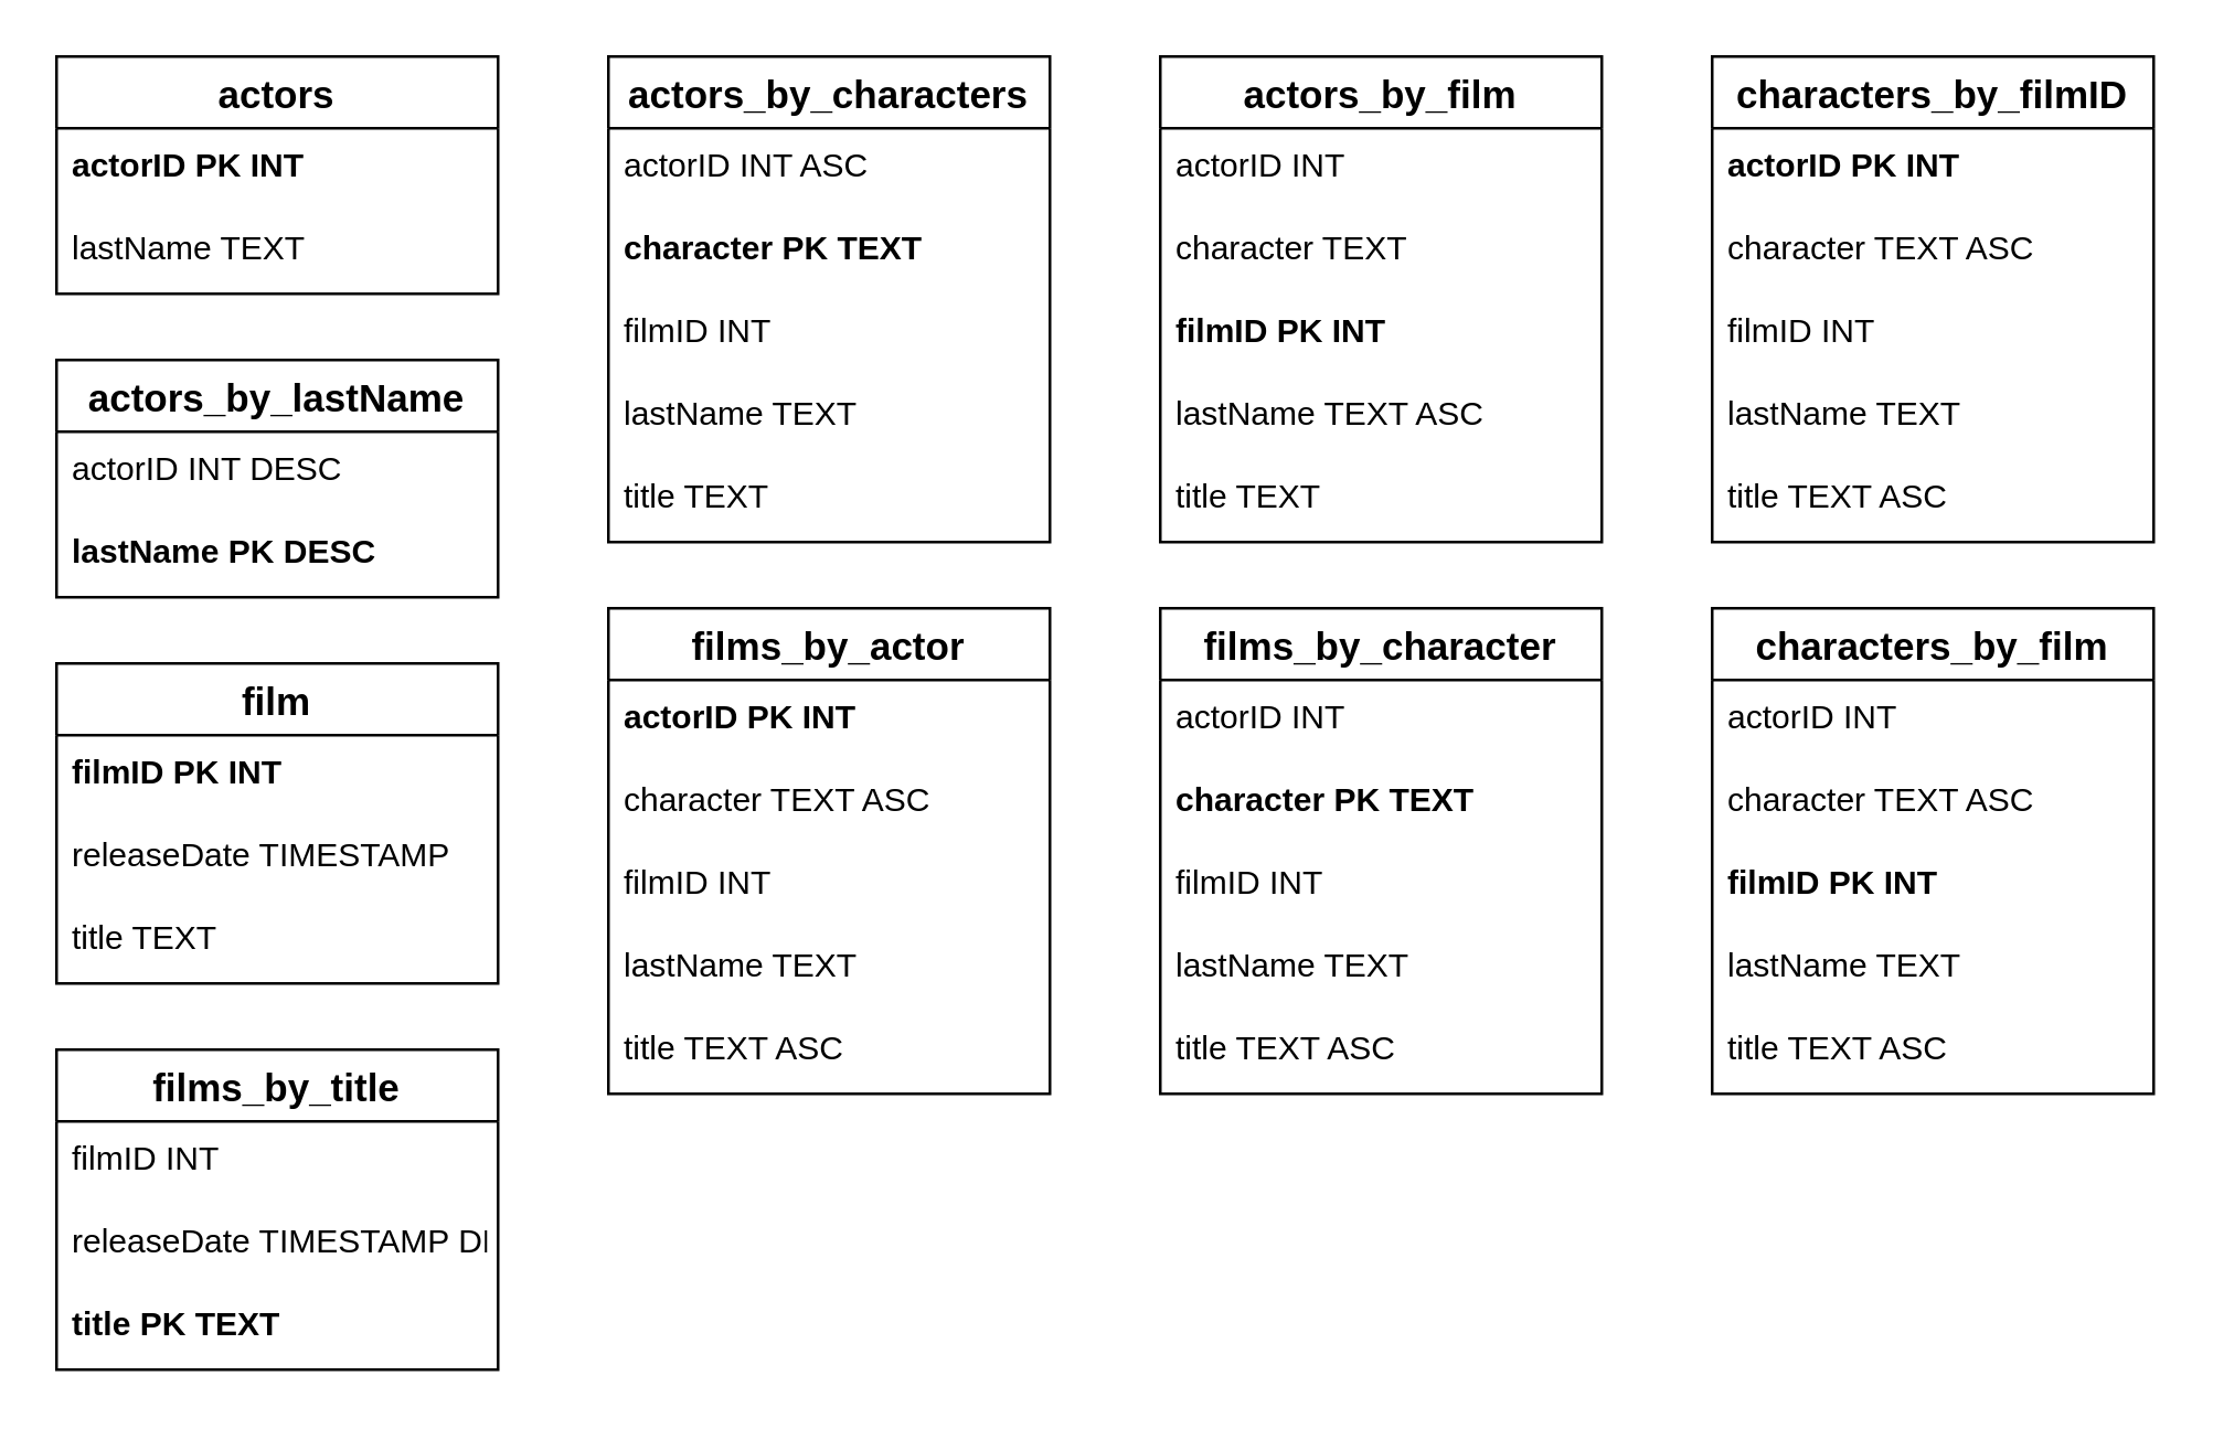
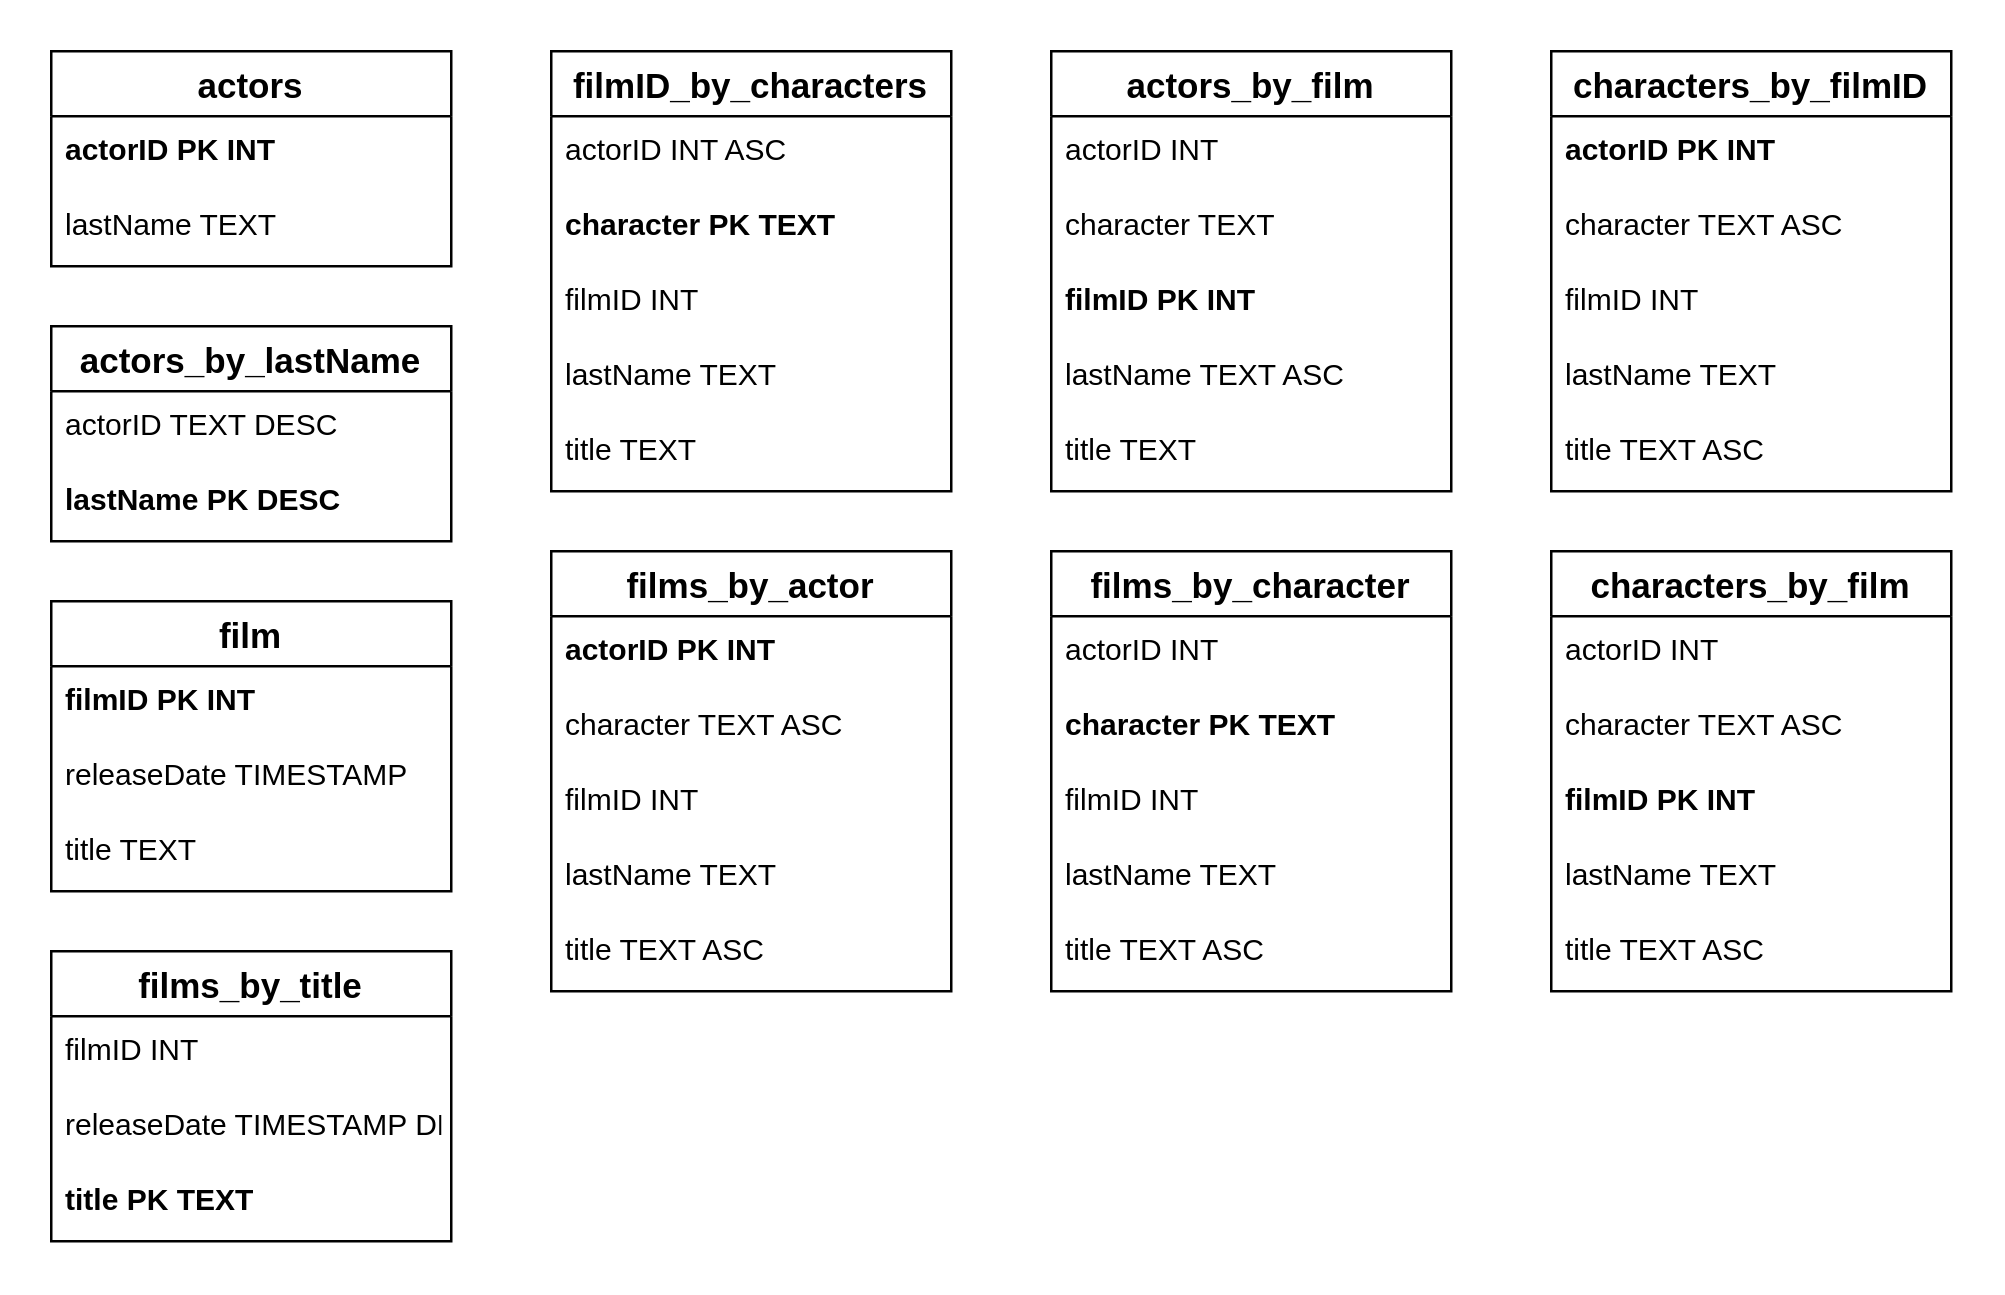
- <mxCell id="5" value="actors_by_characters" style="swimlane;fontStyle=1;childLayout=stackLayout;horizontal=1;startSize=26;horizontalStack=0;resizeParent=1;resizeParentMax=0;resizeLast=0;collapsible=1;marginBottom=0;align=center;fontSize=14;" vertex="1" parent="1"><mxGeometry x="220" y="20" width="160" height="176" as="geometry" /></mxCell>
+ <mxCell id="5" value="filmID_by_characters" style="swimlane;fontStyle=1;childLayout=stackLayout;horizontal=1;startSize=26;horizontalStack=0;resizeParent=1;resizeParentMax=0;resizeLast=0;collapsible=1;marginBottom=0;align=center;fontSize=14;" vertex="1" parent="1"><mxGeometry x="220" y="20" width="160" height="176" as="geometry" /></mxCell>
- <mxCell id="18" value="actorID INT DESC" style="text;strokeColor=none;fillColor=none;spacingLeft=4;spacingRight=4;overflow=hidden;rotatable=0;points=[[0,0.5],[1,0.5]];portConstraint=eastwest;fontSize=12;fontStyle=0" vertex="1" parent="17"><mxGeometry y="26" width="160" height="30" as="geometry" /></mxCell>
+ <mxCell id="18" value="actorID TEXT DESC" style="text;strokeColor=none;fillColor=none;spacingLeft=4;spacingRight=4;overflow=hidden;rotatable=0;points=[[0,0.5],[1,0.5]];portConstraint=eastwest;fontSize=12;fontStyle=0" vertex="1" parent="17"><mxGeometry y="26" width="160" height="30" as="geometry" /></mxCell>
